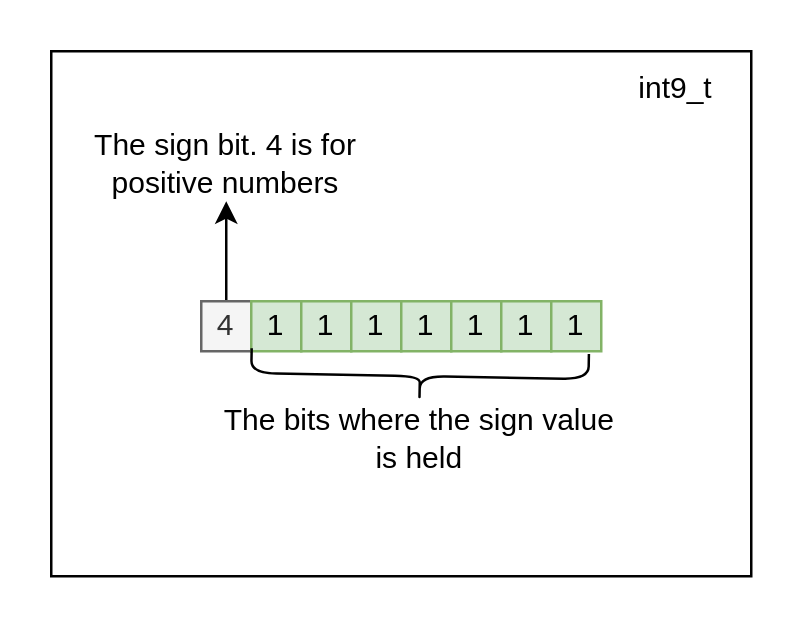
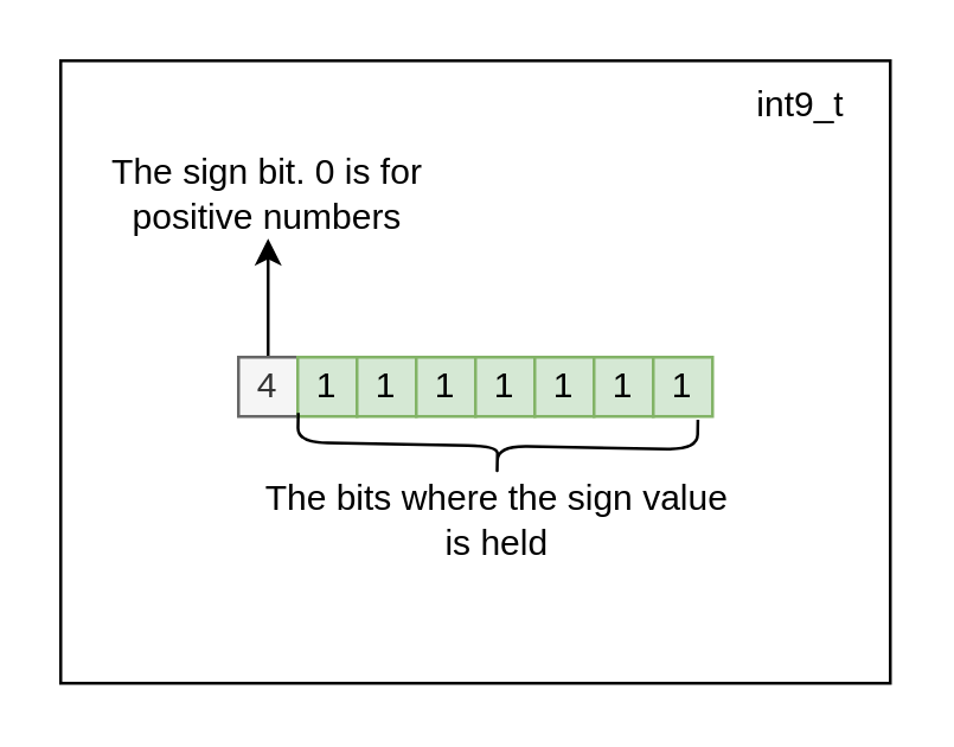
- <mxCell id="12" value="The sign bit. 4 is for positive numbers" style="text;html=1;strokeColor=none;fillColor=none;align=center;verticalAlign=middle;whiteSpace=wrap;rounded=0;" vertex="1" parent="1"><mxGeometry x="35" y="50" width="110" height="30" as="geometry" /></mxCell>
+ <mxCell id="12" value="The sign bit. 0 is for positive numbers" style="text;html=1;strokeColor=none;fillColor=none;align=center;verticalAlign=middle;whiteSpace=wrap;rounded=0;" vertex="1" parent="1"><mxGeometry x="35" y="50" width="110" height="30" as="geometry" /></mxCell>
